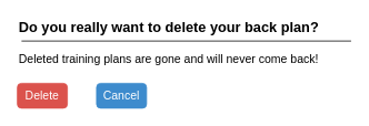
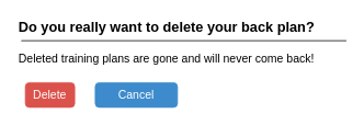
- <mxCell id="4" value="Delete" style="html=1;shadow=0;dashed=0;shape=mxgraph.bootstrap.rrect;rSize=5;fillColor=#DB524C;align=center;strokeColor=#DB524C;fontColor=#ffffff;fontSize=14;whiteSpace=wrap;" vertex="1" parent="1"><mxGeometry x="20" y="100" width="60" height="30" as="geometry" /></mxCell>
+ <mxCell id="4" value="Delete" style="html=1;shadow=0;dashed=0;shape=mxgraph.bootstrap.rrect;rSize=5;fillColor=#DB524C;align=center;strokeColor=#DB524C;fontColor=#ffffff;fontSize=14;whiteSpace=wrap;" vertex="1" parent="1"><mxGeometry x="30" y="100" width="60" height="30" as="geometry" /></mxCell>
- <mxCell id="6" value="Cancel" style="html=1;shadow=0;dashed=0;shape=mxgraph.bootstrap.rrect;rSize=5;fillColor=#3D8BCD;align=center;strokeColor=#3D8BCD;fontColor=#ffffff;fontSize=14;whiteSpace=wrap;" vertex="1" parent="1"><mxGeometry x="115" y="100" width="60" height="30" as="geometry" /></mxCell>
+ <mxCell id="6" value="Cancel" style="html=1;shadow=0;dashed=0;shape=mxgraph.bootstrap.rrect;rSize=5;fillColor=#3D8BCD;align=center;strokeColor=#3D8BCD;fontColor=#ffffff;fontSize=14;whiteSpace=wrap;" vertex="1" parent="1"><mxGeometry x="115" y="100" width="100" height="30" as="geometry" /></mxCell>
